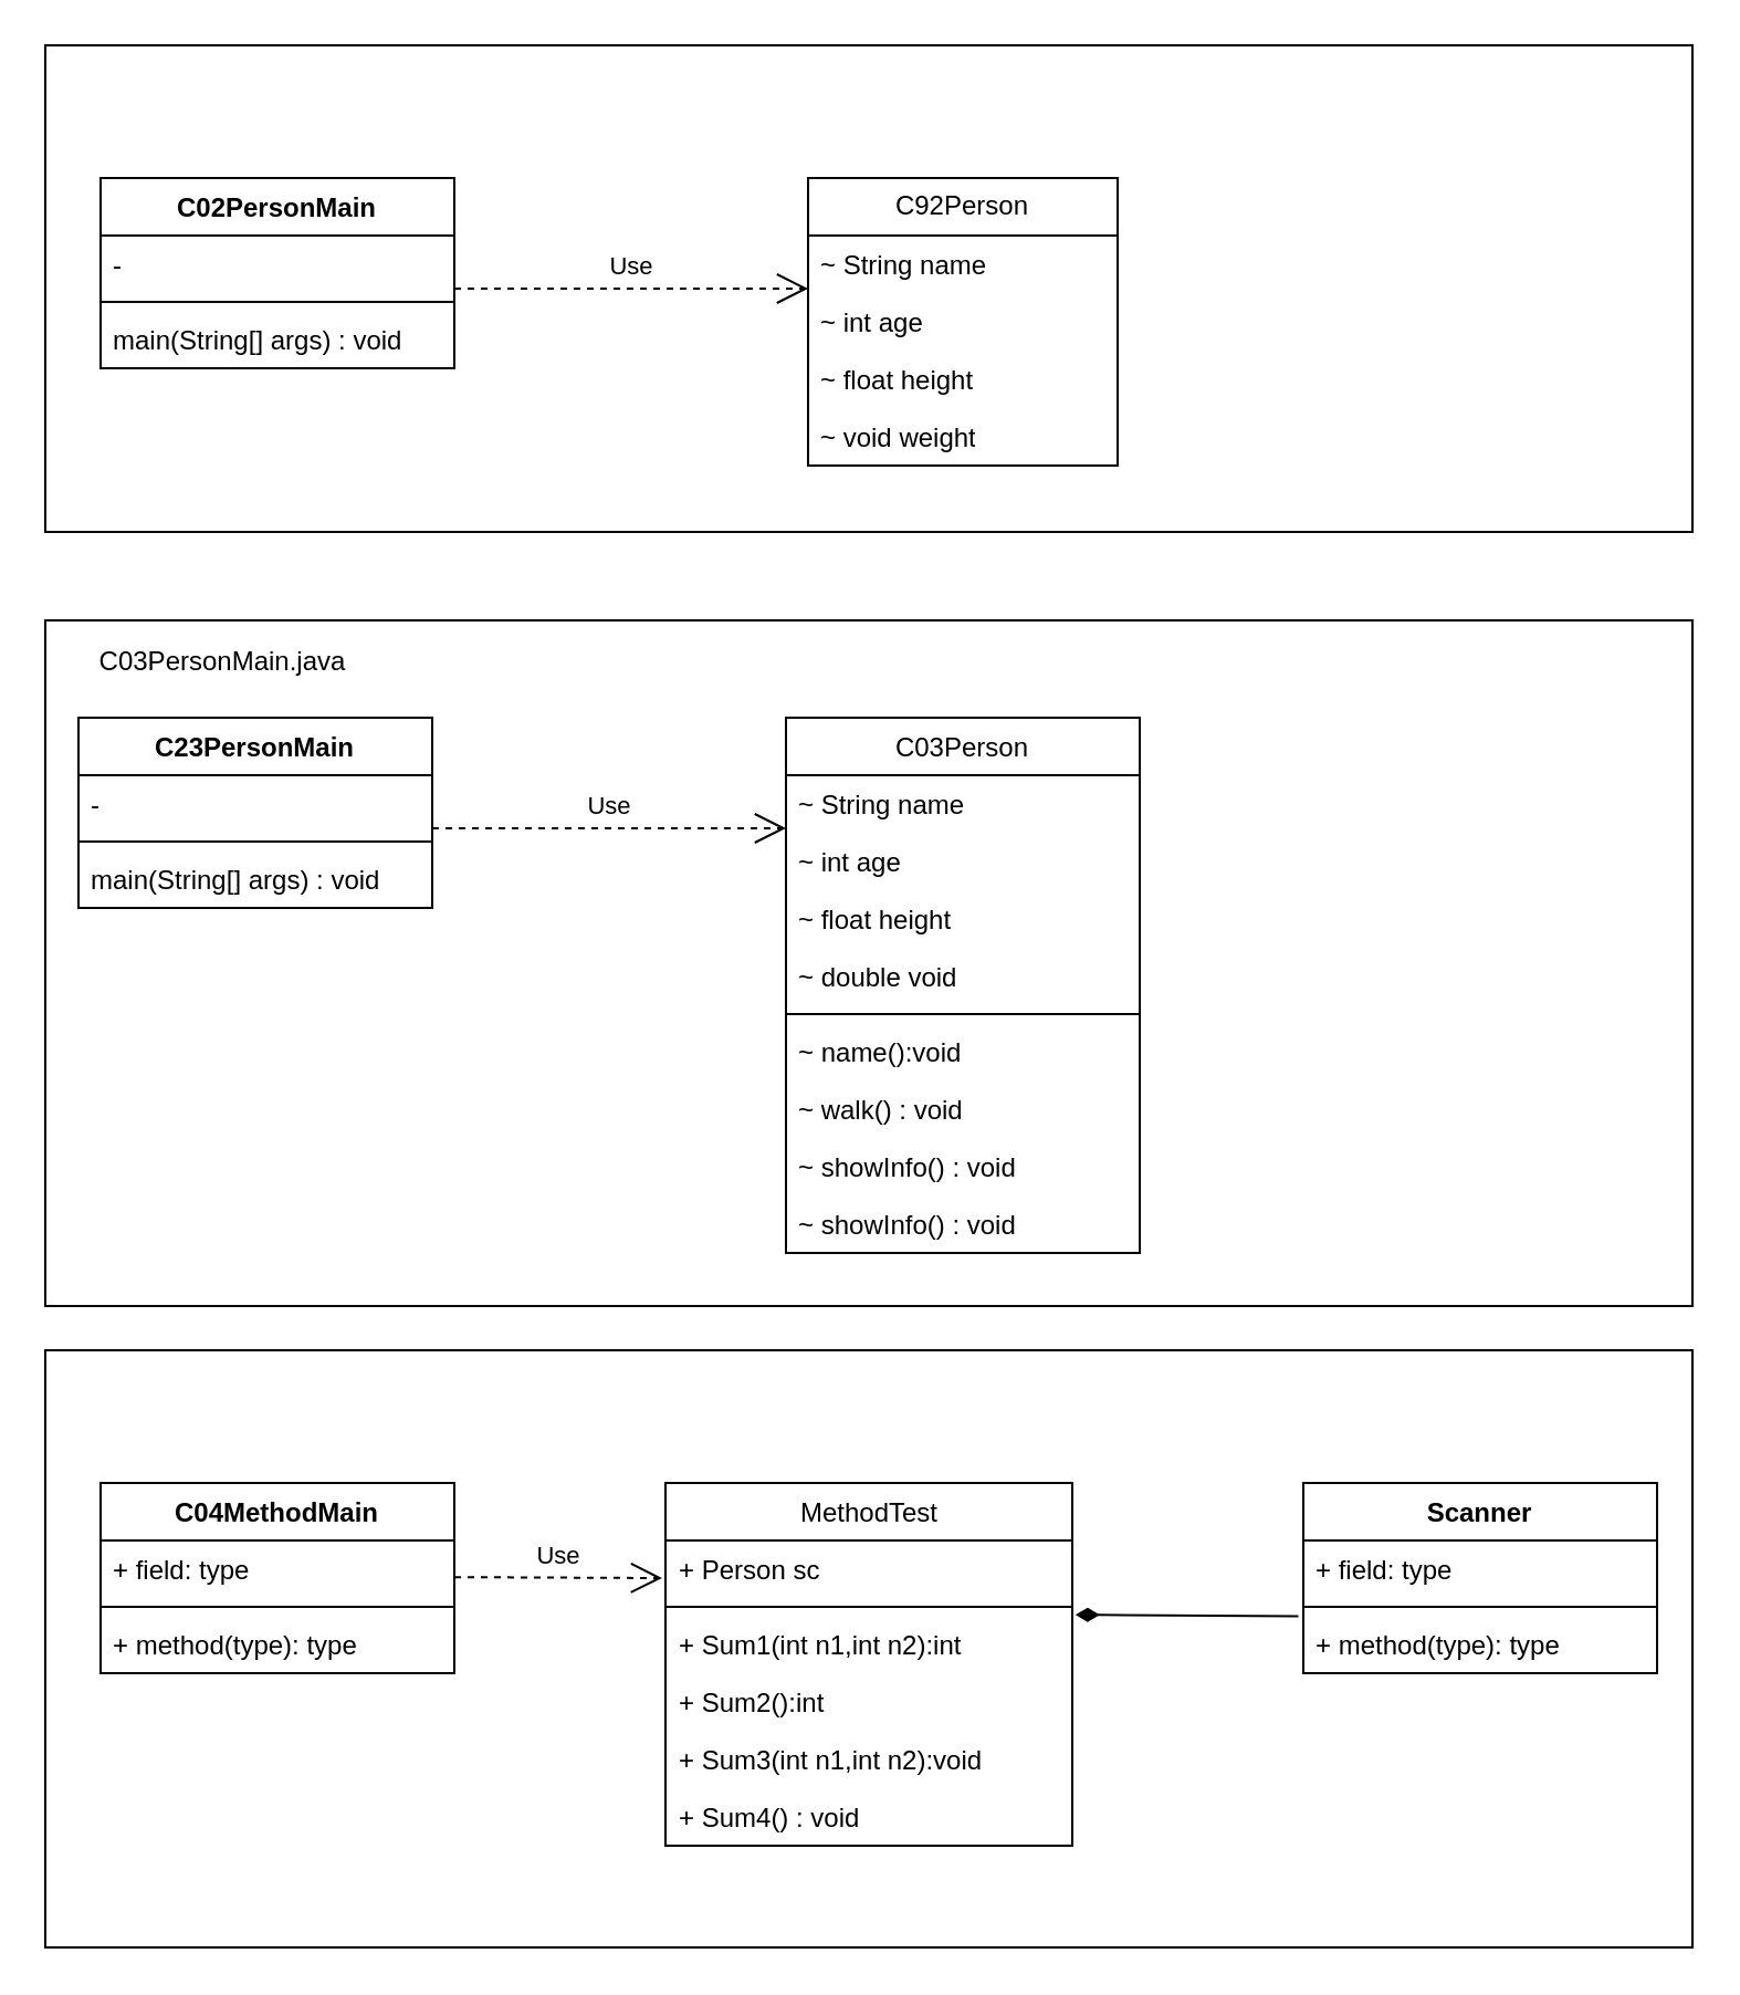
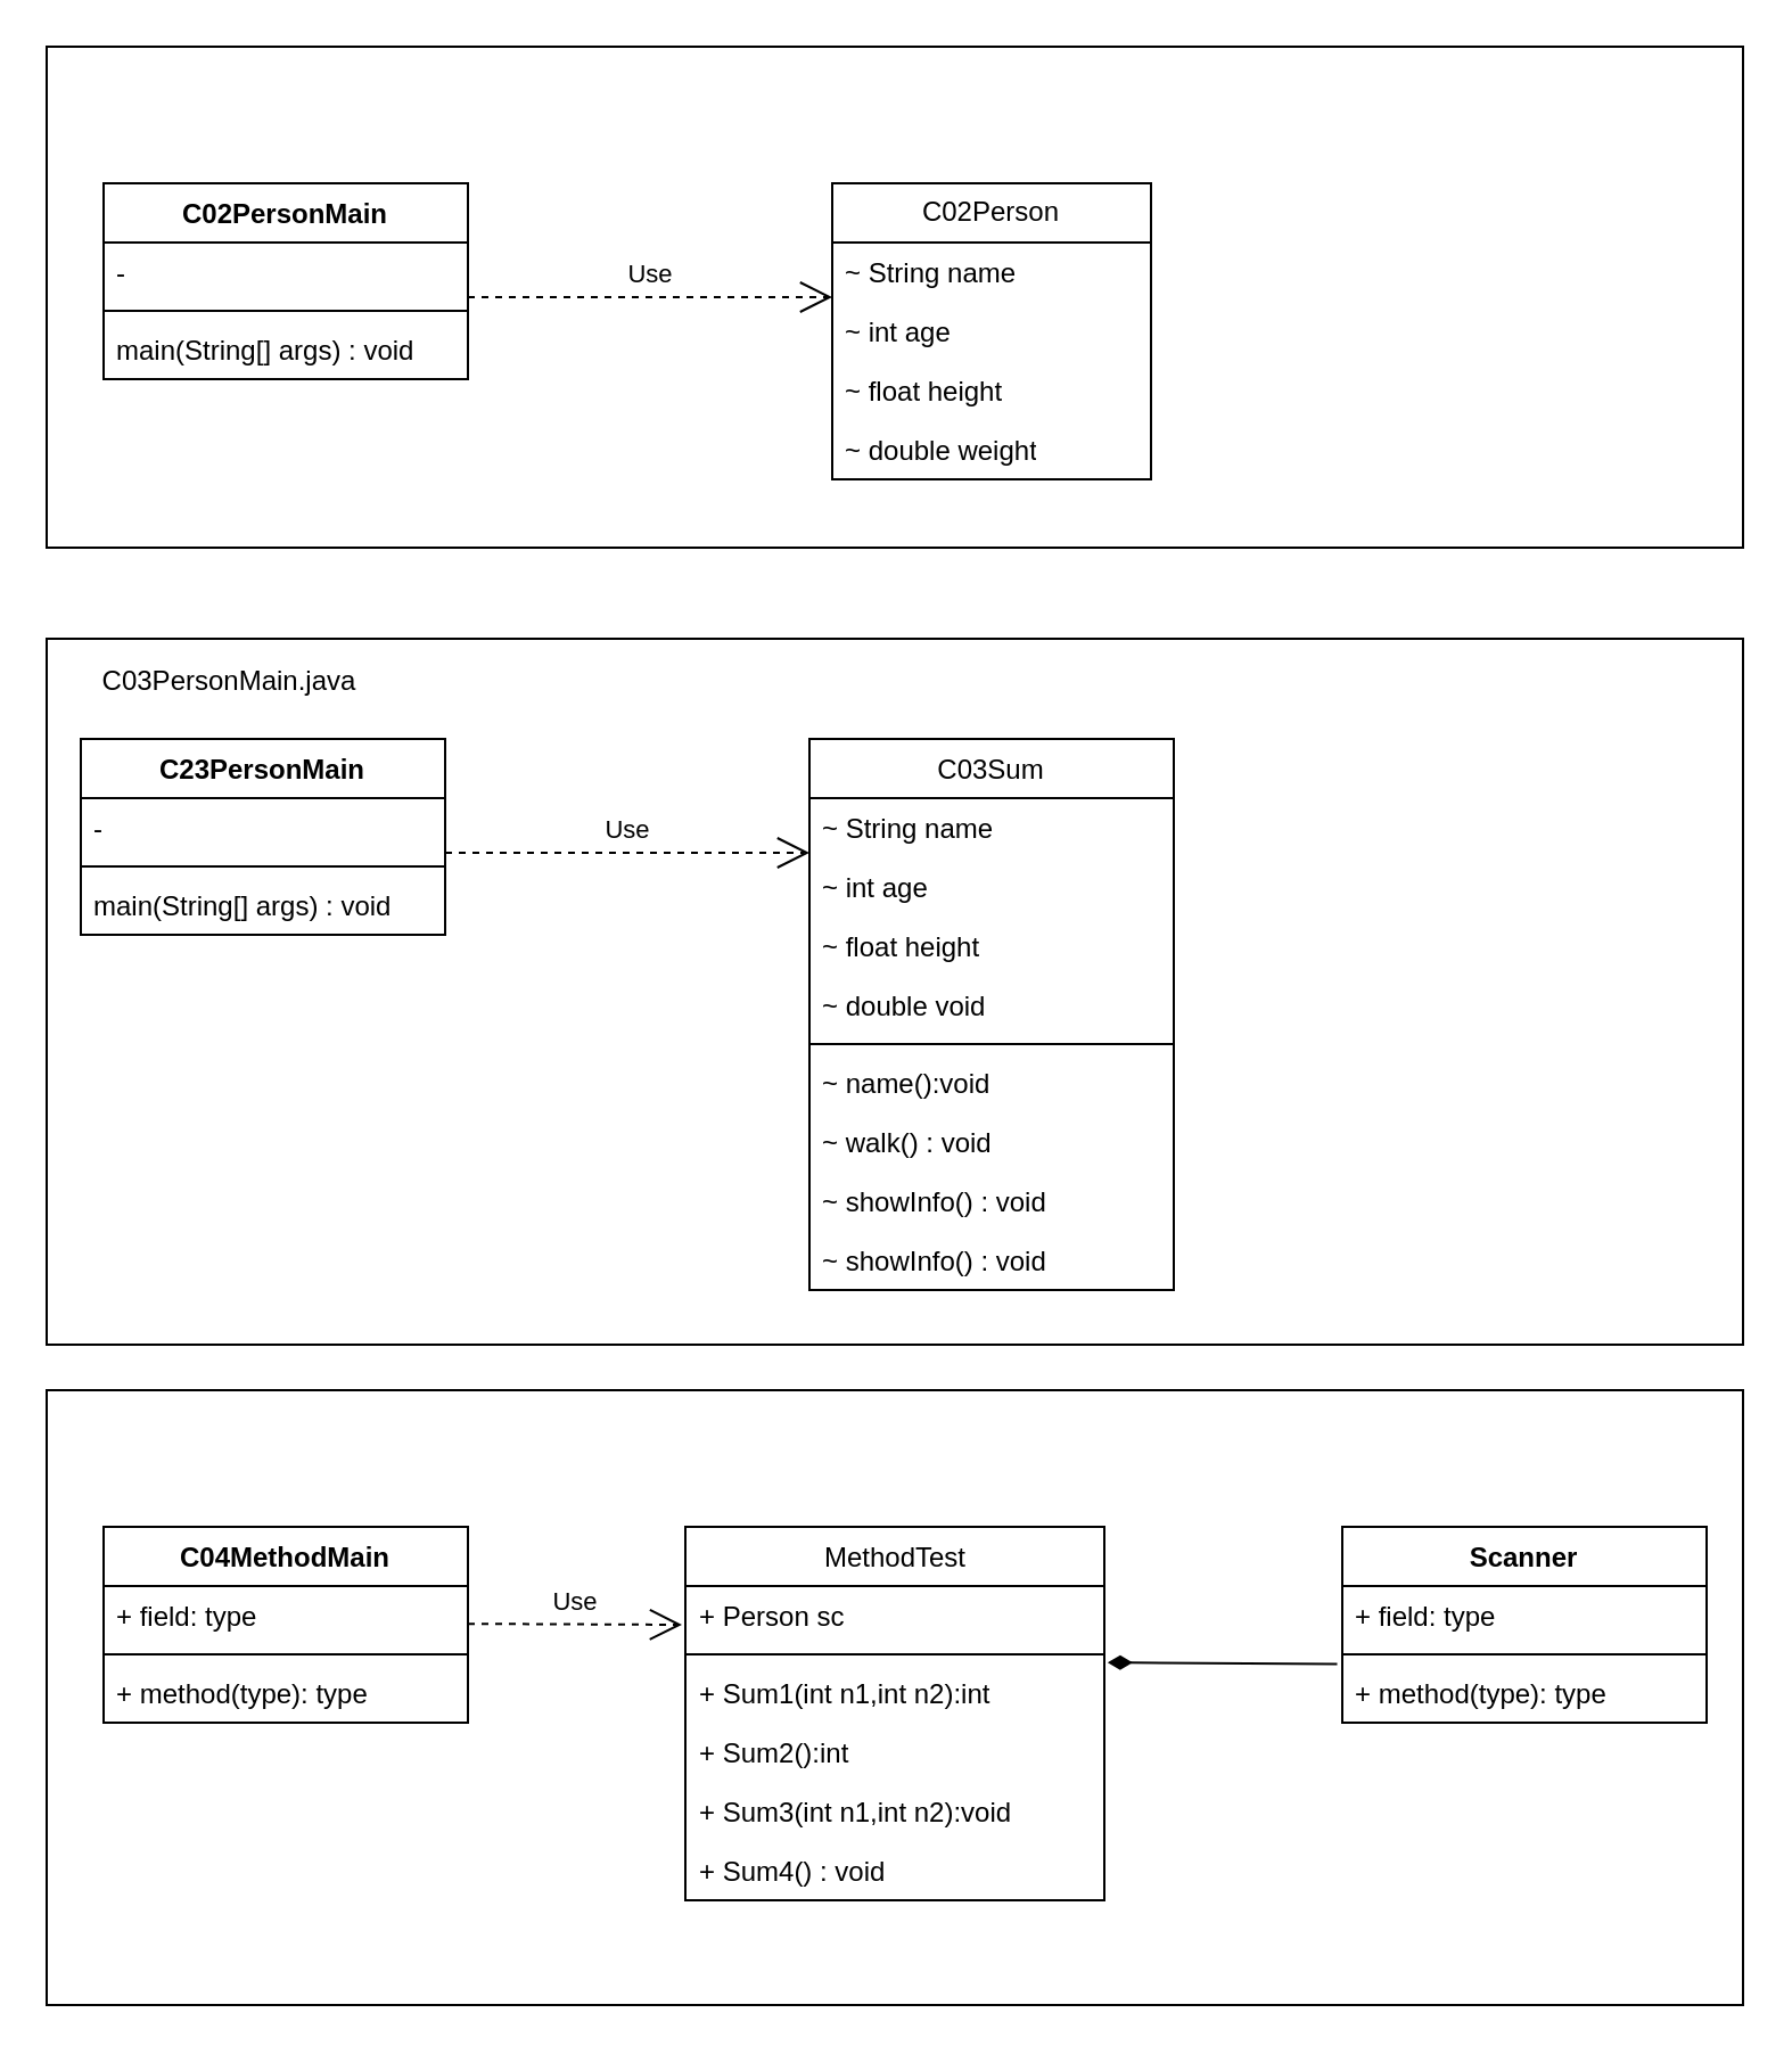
- <mxCell id="4" value="C92Person" style="swimlane;fontStyle=0;childLayout=stackLayout;horizontal=1;startSize=26;fillColor=none;horizontalStack=0;resizeParent=1;resizeParentMax=0;resizeLast=0;collapsible=1;marginBottom=0;whiteSpace=wrap;html=1;" parent="1" vertex="1"><mxGeometry x="365" y="80" width="140" height="130" as="geometry" /></mxCell>
+ <mxCell id="4" value="C02Person" style="swimlane;fontStyle=0;childLayout=stackLayout;horizontal=1;startSize=26;fillColor=none;horizontalStack=0;resizeParent=1;resizeParentMax=0;resizeLast=0;collapsible=1;marginBottom=0;whiteSpace=wrap;html=1;" parent="1" vertex="1"><mxGeometry x="365" y="80" width="140" height="130" as="geometry" /></mxCell>
- <mxCell id="8" value="~ void weight" style="text;strokeColor=none;fillColor=none;align=left;verticalAlign=top;spacingLeft=4;spacingRight=4;overflow=hidden;rotatable=0;points=[[0,0.5],[1,0.5]];portConstraint=eastwest;whiteSpace=wrap;html=1;" parent="4" vertex="1"><mxGeometry y="104" width="140" height="26" as="geometry" /></mxCell>
+ <mxCell id="8" value="~ double weight" style="text;strokeColor=none;fillColor=none;align=left;verticalAlign=top;spacingLeft=4;spacingRight=4;overflow=hidden;rotatable=0;points=[[0,0.5],[1,0.5]];portConstraint=eastwest;whiteSpace=wrap;html=1;" parent="4" vertex="1"><mxGeometry y="104" width="140" height="26" as="geometry" /></mxCell>
- <mxCell id="20" value="&lt;span style=&quot;font-weight: 400;&quot;&gt;C03Person&lt;/span&gt;" style="swimlane;fontStyle=1;align=center;verticalAlign=top;childLayout=stackLayout;horizontal=1;startSize=26;horizontalStack=0;resizeParent=1;resizeParentMax=0;resizeLast=0;collapsible=1;marginBottom=0;whiteSpace=wrap;html=1;" parent="1" vertex="1"><mxGeometry x="355" y="324" width="160" height="242" as="geometry" /></mxCell>
+ <mxCell id="20" value="&lt;span style=&quot;font-weight: 400;&quot;&gt;C03Sum&lt;/span&gt;" style="swimlane;fontStyle=1;align=center;verticalAlign=top;childLayout=stackLayout;horizontal=1;startSize=26;horizontalStack=0;resizeParent=1;resizeParentMax=0;resizeLast=0;collapsible=1;marginBottom=0;whiteSpace=wrap;html=1;" parent="1" vertex="1"><mxGeometry x="355" y="324" width="160" height="242" as="geometry" /></mxCell>
